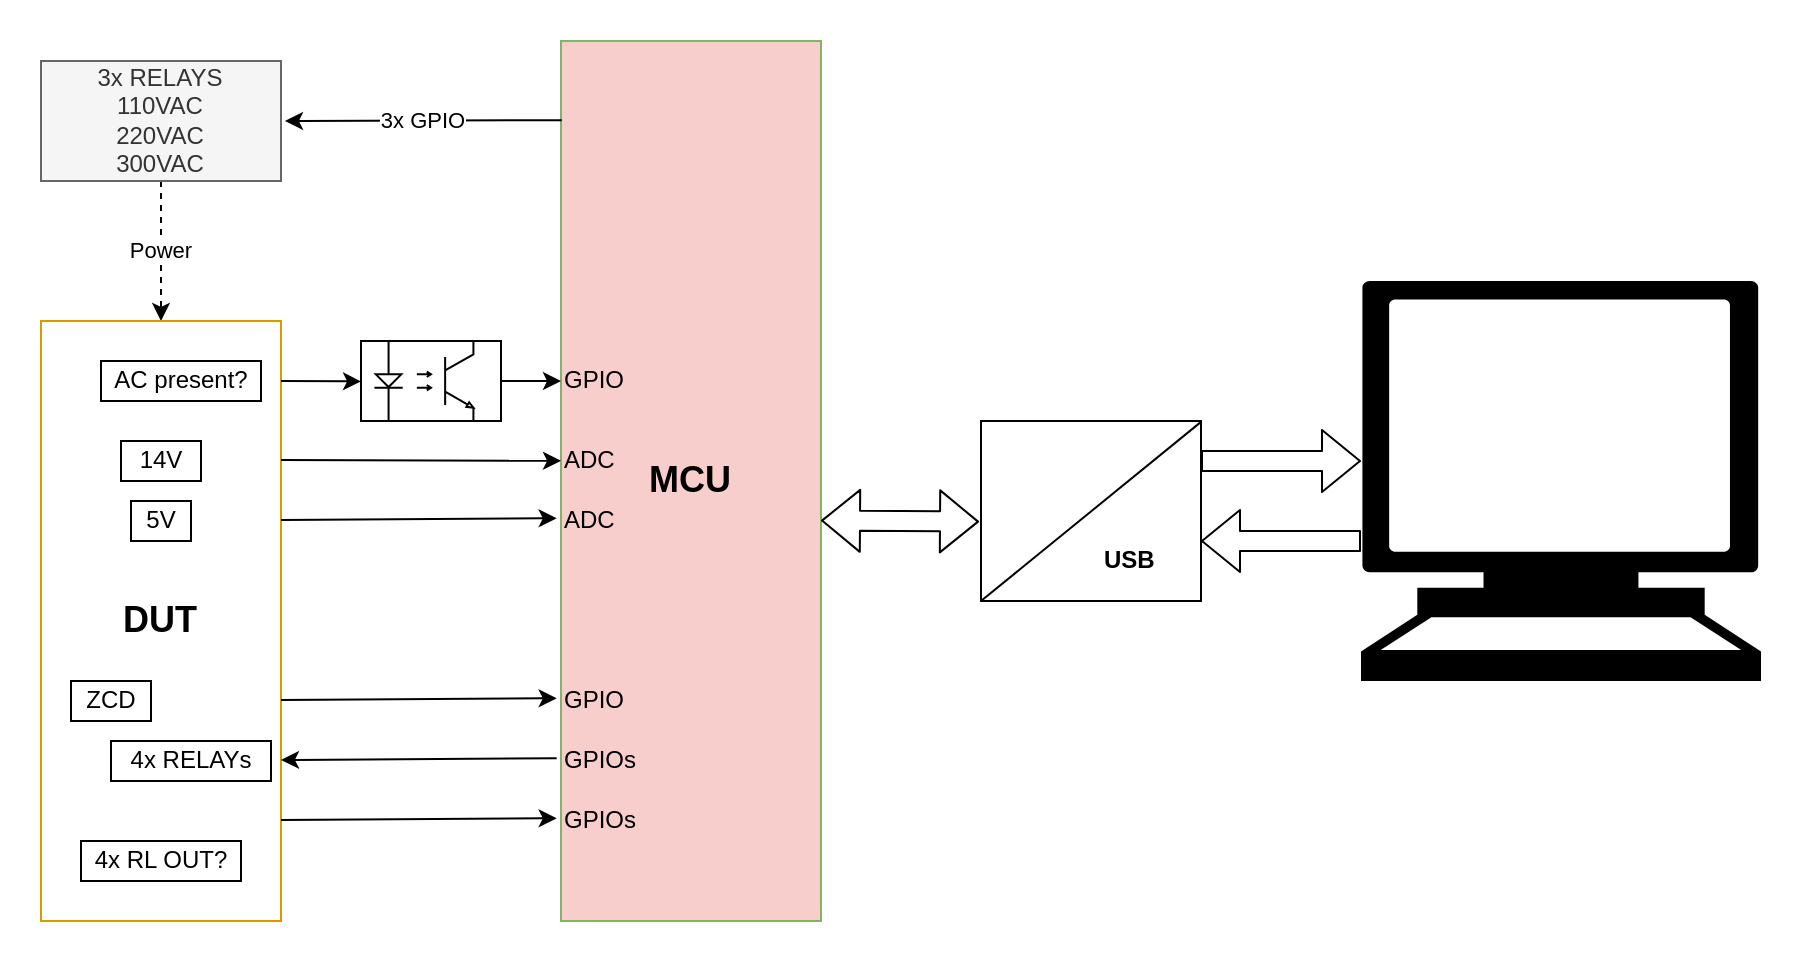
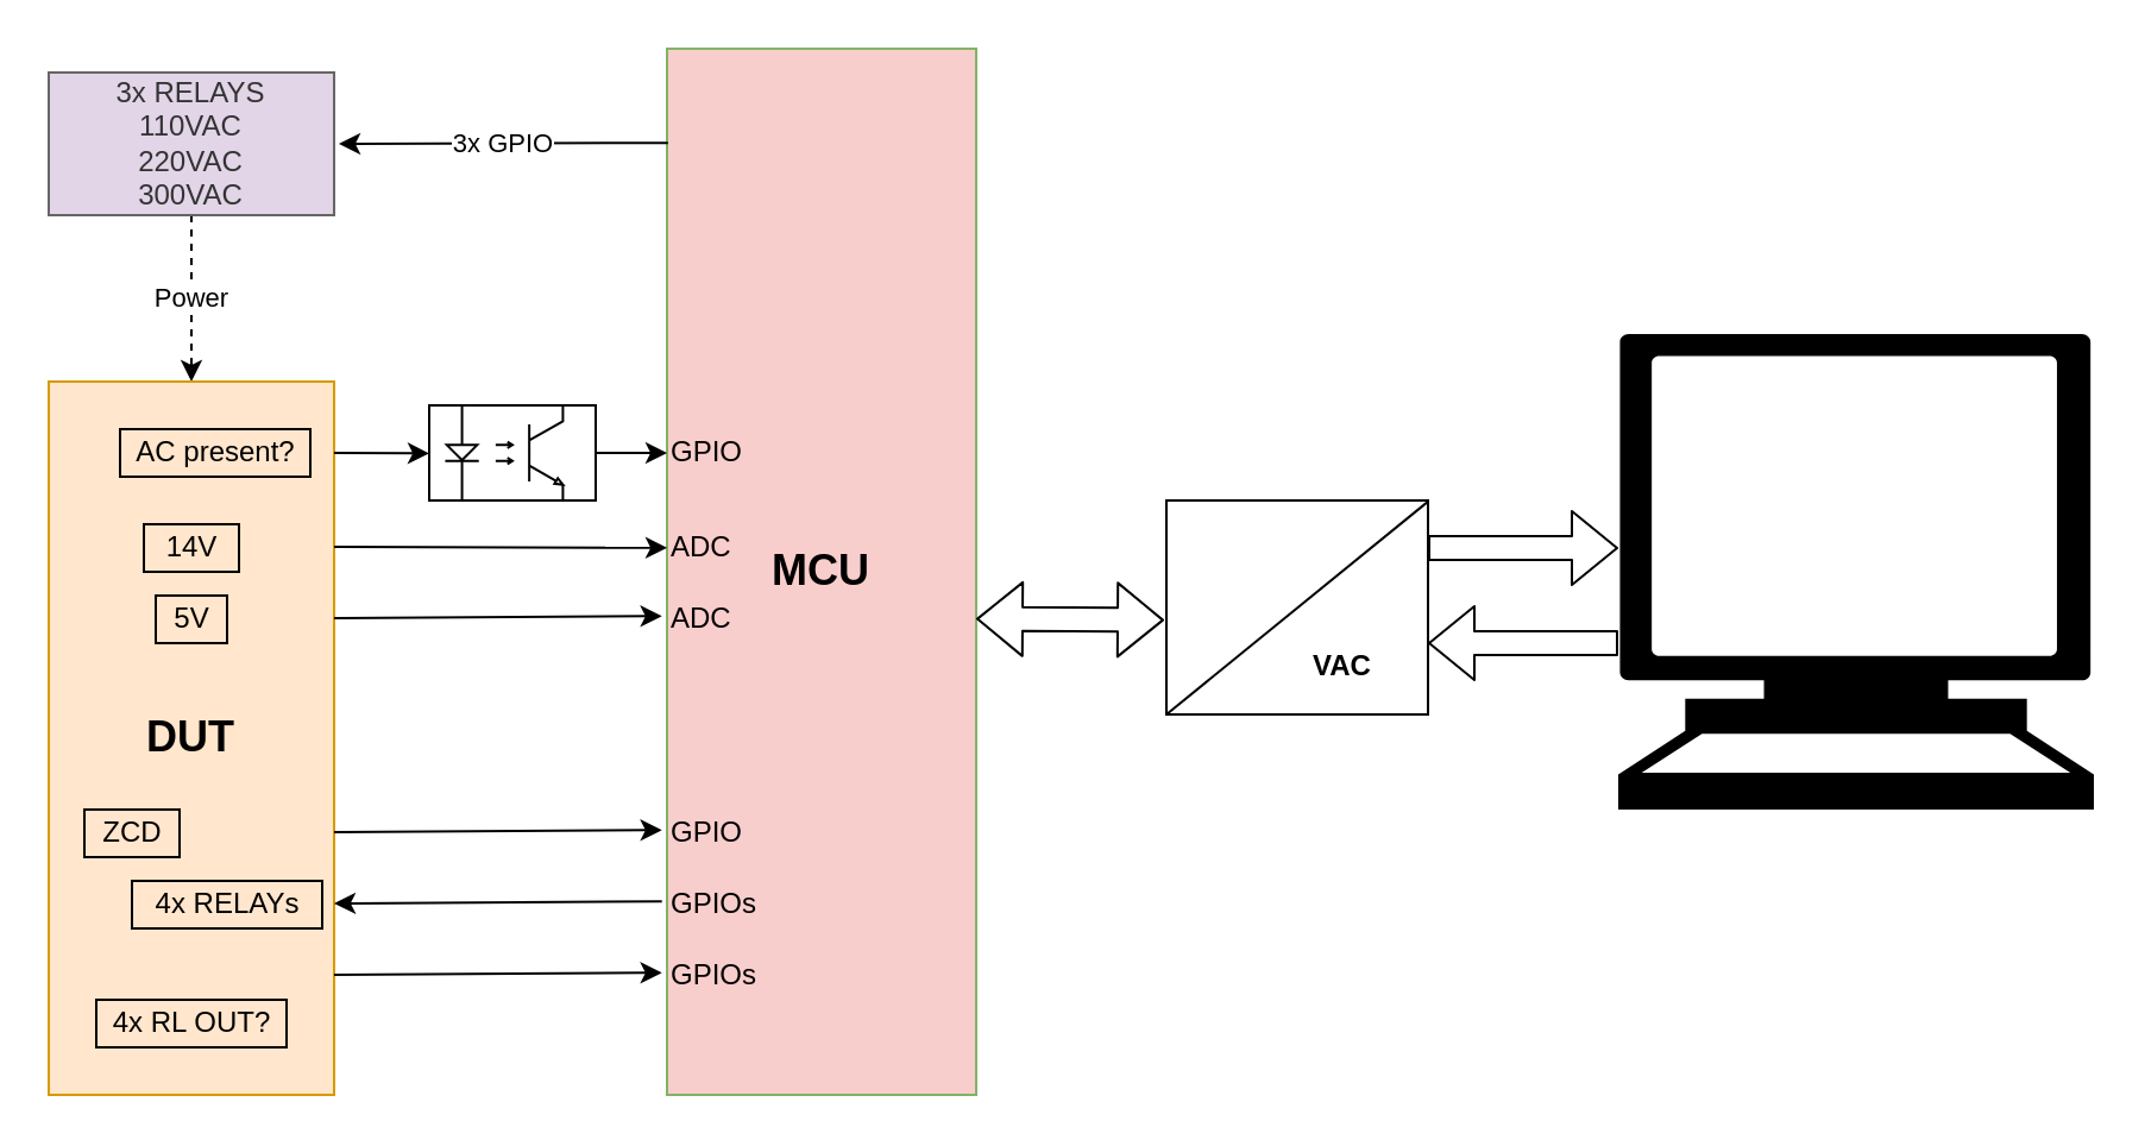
- <mxCell id="5" value="3x RELAYS&lt;br&gt;110VAC&lt;br&gt;220VAC&lt;br&gt;300VAC" style="rounded=0;whiteSpace=wrap;html=1;fillColor=#f5f5f5;strokeColor=#666666;fontColor=#333333;" vertex="1" parent="1"><mxGeometry x="20" y="30" width="120" height="60" as="geometry" /></mxCell>
+ <mxCell id="5" value="3x RELAYS&lt;br&gt;110VAC&lt;br&gt;220VAC&lt;br&gt;300VAC" style="rounded=0;whiteSpace=wrap;html=1;fillColor=#e1d5e7;strokeColor=#666666;fontColor=#333333;" vertex="1" parent="1"><mxGeometry x="20" y="30" width="120" height="60" as="geometry" /></mxCell>
- <mxCell id="29" value="USB" style="text;html=1;resizable=0;points=[];autosize=1;align=left;verticalAlign=top;spacingTop=-4;fontStyle=1" vertex="1" parent="1"><mxGeometry x="550" y="270" width="40" height="20" as="geometry" /></mxCell>
+ <mxCell id="29" value="VAC" style="text;html=1;resizable=0;points=[];autosize=1;align=left;verticalAlign=top;spacingTop=-4;fontStyle=1" vertex="1" parent="1"><mxGeometry x="550" y="270" width="40" height="20" as="geometry" /></mxCell>
- <mxCell id="6" value="&lt;font style=&quot;font-size: 18px&quot;&gt;&lt;b&gt;DUT&lt;/b&gt;&lt;/font&gt;" style="rounded=0;whiteSpace=wrap;html=1;fillColor=#ffffff;strokeColor=#d79b00;" vertex="1" parent="1"><mxGeometry x="20" y="160" width="120" height="300" as="geometry" /></mxCell>
+ <mxCell id="6" value="&lt;font style=&quot;font-size: 18px&quot;&gt;&lt;b&gt;DUT&lt;/b&gt;&lt;/font&gt;" style="rounded=0;whiteSpace=wrap;html=1;fillColor=#ffe6cc;strokeColor=#d79b00;" vertex="1" parent="1"><mxGeometry x="20" y="160" width="120" height="300" as="geometry" /></mxCell>
